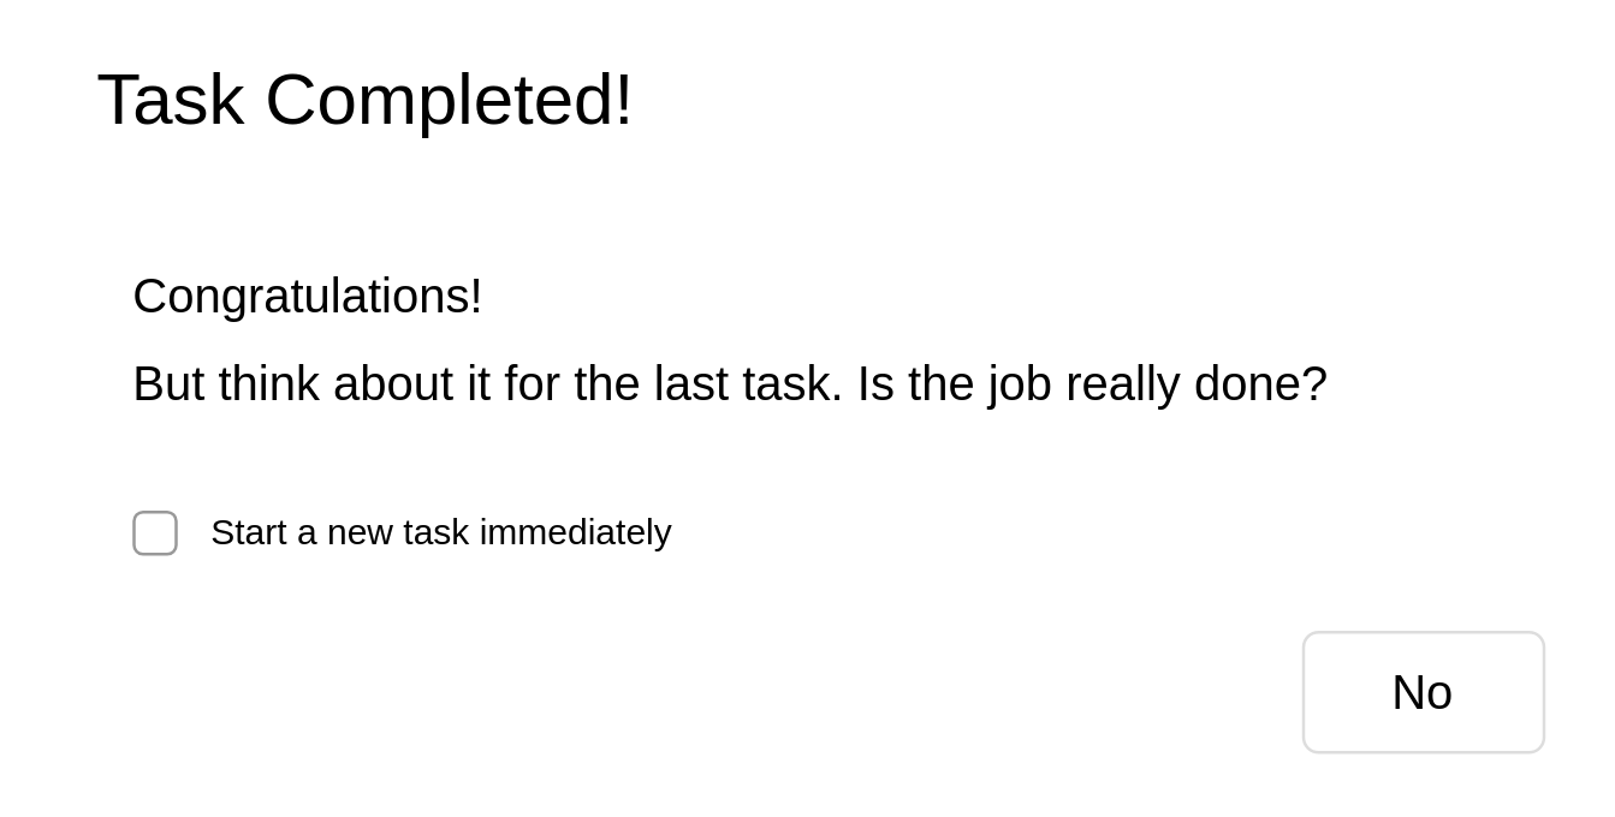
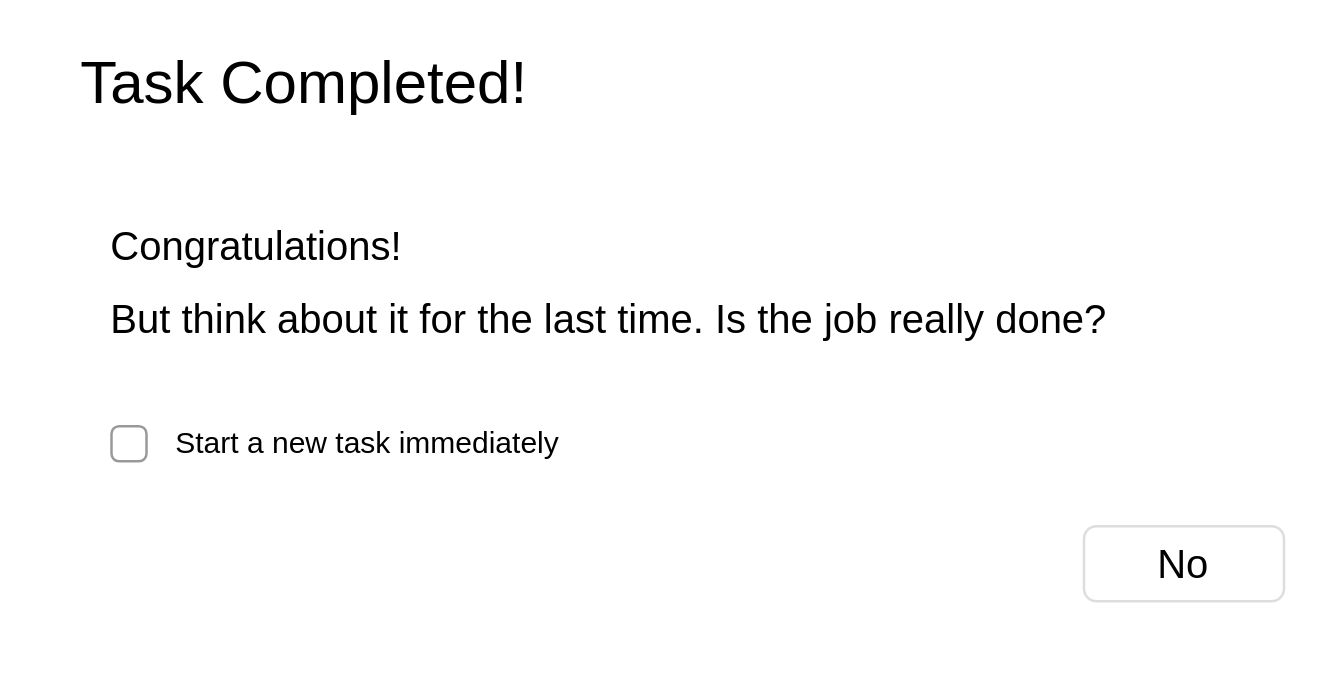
- <mxCell id="5" value="&lt;span style=&quot;font-size: 16px&quot;&gt;Congratulations!&lt;br&gt;But think about it for the last task. Is the job really done?&lt;/span&gt;" style="html=1;shadow=0;dashed=0;shape=mxgraph.bootstrap.rect;strokeColor=none;fillColor=none;fontSize=24;align=left;spacingLeft=10;whiteSpace=wrap;" vertex="1" parent="1"><mxGeometry x="31.5" y="80" width="477" height="60" as="geometry" /></mxCell>
+ <mxCell id="5" value="&lt;span style=&quot;font-size: 16px&quot;&gt;Congratulations!&lt;br&gt;But think about it for the last time. Is the job really done?&lt;/span&gt;" style="html=1;shadow=0;dashed=0;shape=mxgraph.bootstrap.rect;strokeColor=none;fillColor=none;fontSize=24;align=left;spacingLeft=10;whiteSpace=wrap;" vertex="1" parent="1"><mxGeometry x="31.5" y="80" width="477" height="60" as="geometry" /></mxCell>
- <mxCell id="4" value="No" style="html=1;shadow=0;dashed=0;shape=mxgraph.bootstrap.rrect;rSize=5;strokeColor=#dddddd;fillColor=#ffffff;align=center;fontSize=16;whiteSpace=wrap;" vertex="1" parent="1"><mxGeometry x="433" y="210" width="80" height="40" as="geometry" /></mxCell>
+ <mxCell id="4" value="No" style="html=1;shadow=0;dashed=0;shape=mxgraph.bootstrap.rrect;rSize=5;strokeColor=#dddddd;fillColor=#ffffff;align=center;fontSize=16;whiteSpace=wrap;" vertex="1" parent="1"><mxGeometry x="433" y="210" width="80" height="30" as="geometry" /></mxCell>
